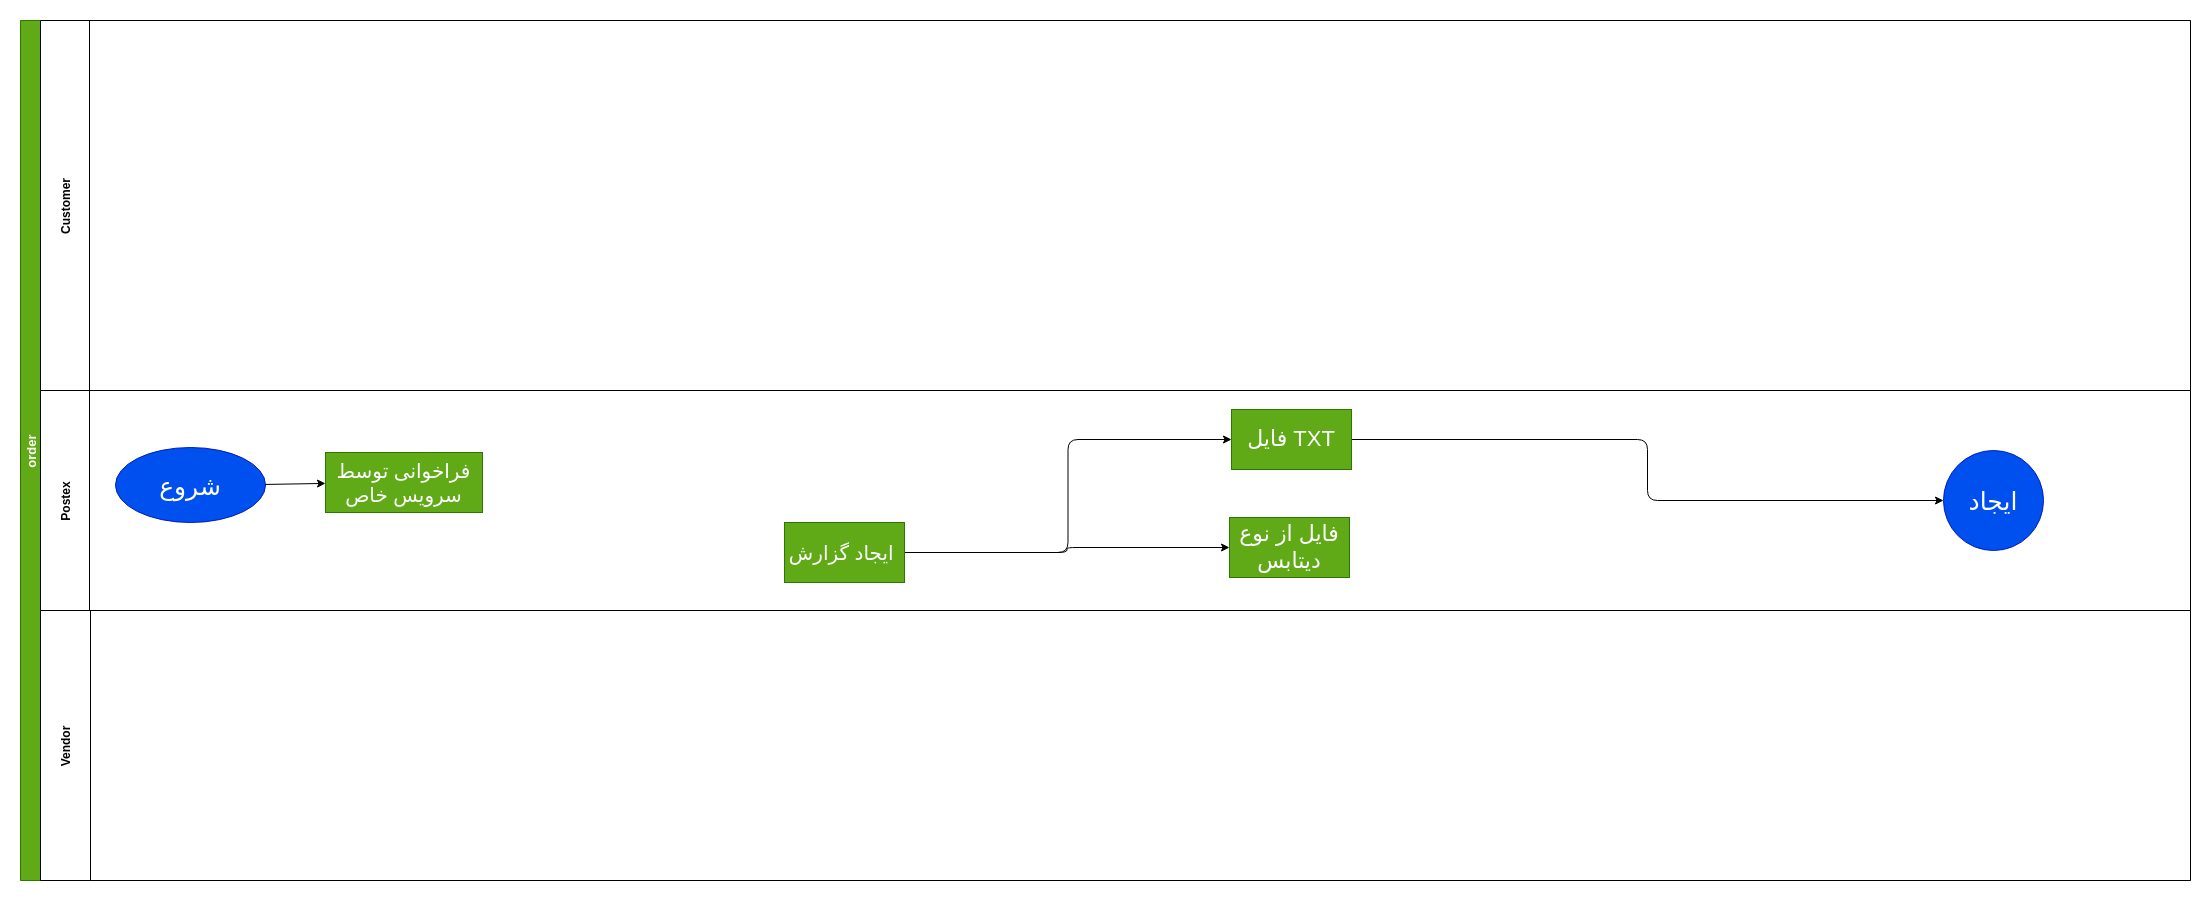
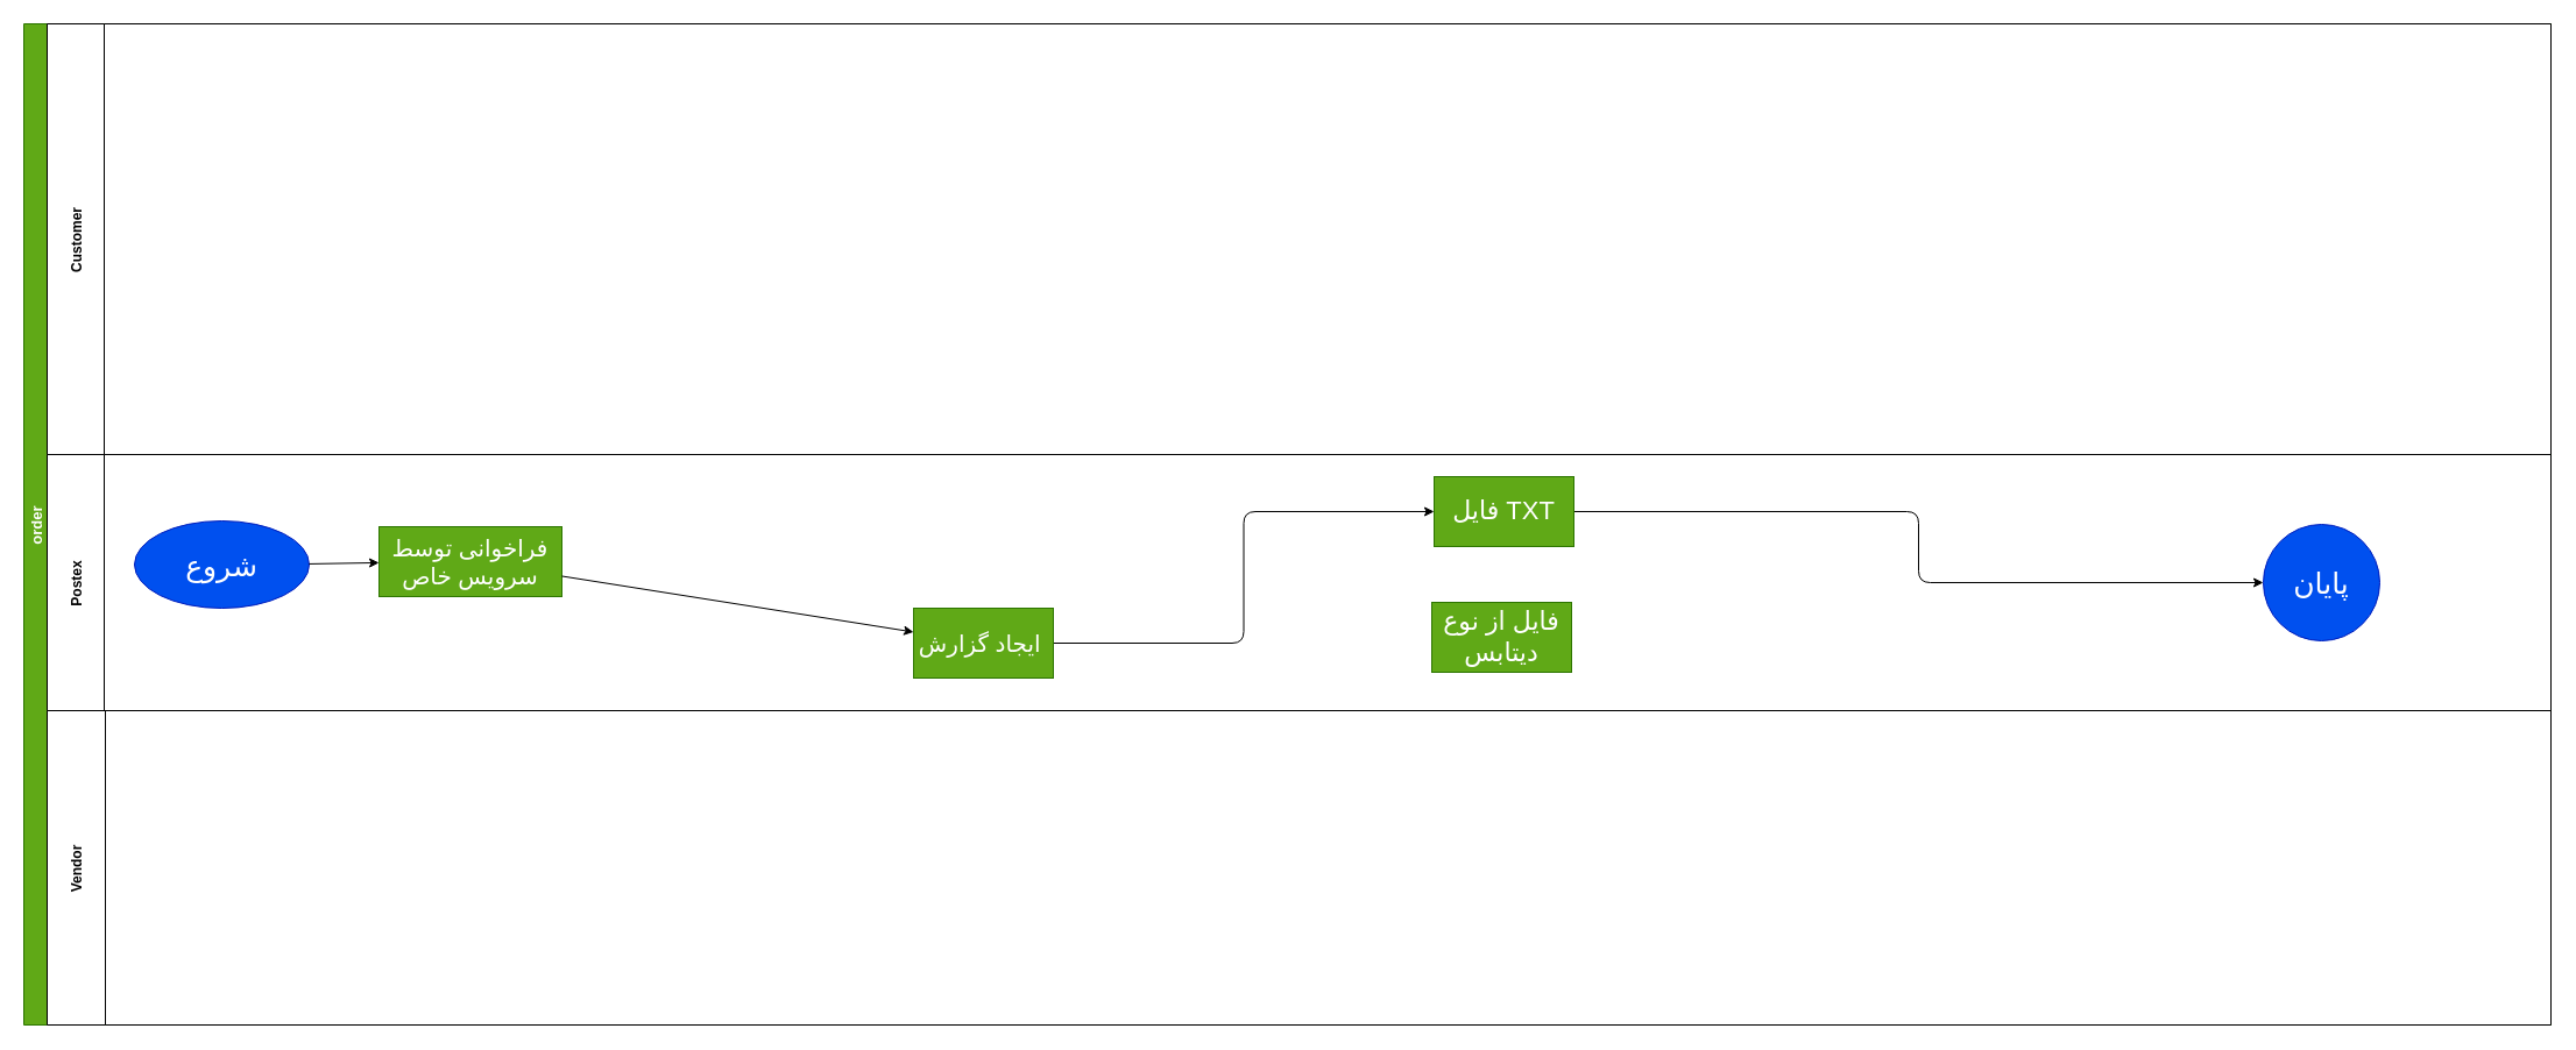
- <mxCell id="15" value="&lt;font style=&quot;font-size: 25px&quot;&gt;ایجاد&lt;/font&gt;" style="ellipse;whiteSpace=wrap;html=1;aspect=fixed;fillColor=#0050ef;strokeColor=#001DBC;fontColor=#ffffff;" parent="4" vertex="1"><mxGeometry x="1903" y="60" width="100" height="100" as="geometry" /></mxCell>
+ <mxCell id="15" value="&lt;font style=&quot;font-size: 25px&quot;&gt;پایان&lt;/font&gt;" style="ellipse;whiteSpace=wrap;html=1;aspect=fixed;fillColor=#0050ef;strokeColor=#001DBC;fontColor=#ffffff;" parent="4" vertex="1"><mxGeometry x="1903" y="60" width="100" height="100" as="geometry" /></mxCell>
+ <mxCell id="11" value="" style="edgeStyle=none;html=1;fontSize=30;" parent="4" source="9" target="7" edge="1"><mxGeometry relative="1" as="geometry"><mxPoint x="508" y="107.0" as="targetPoint" /></mxGeometry></mxCell>
- <mxCell id="6" style="edgeStyle=orthogonalEdgeStyle;html=1;exitX=1;exitY=0.5;exitDx=0;exitDy=0;entryX=0;entryY=0.5;entryDx=0;entryDy=0;fontSize=22;" edge="1" parent="4" source="7" target="14"><mxGeometry relative="1" as="geometry" /></mxCell>
